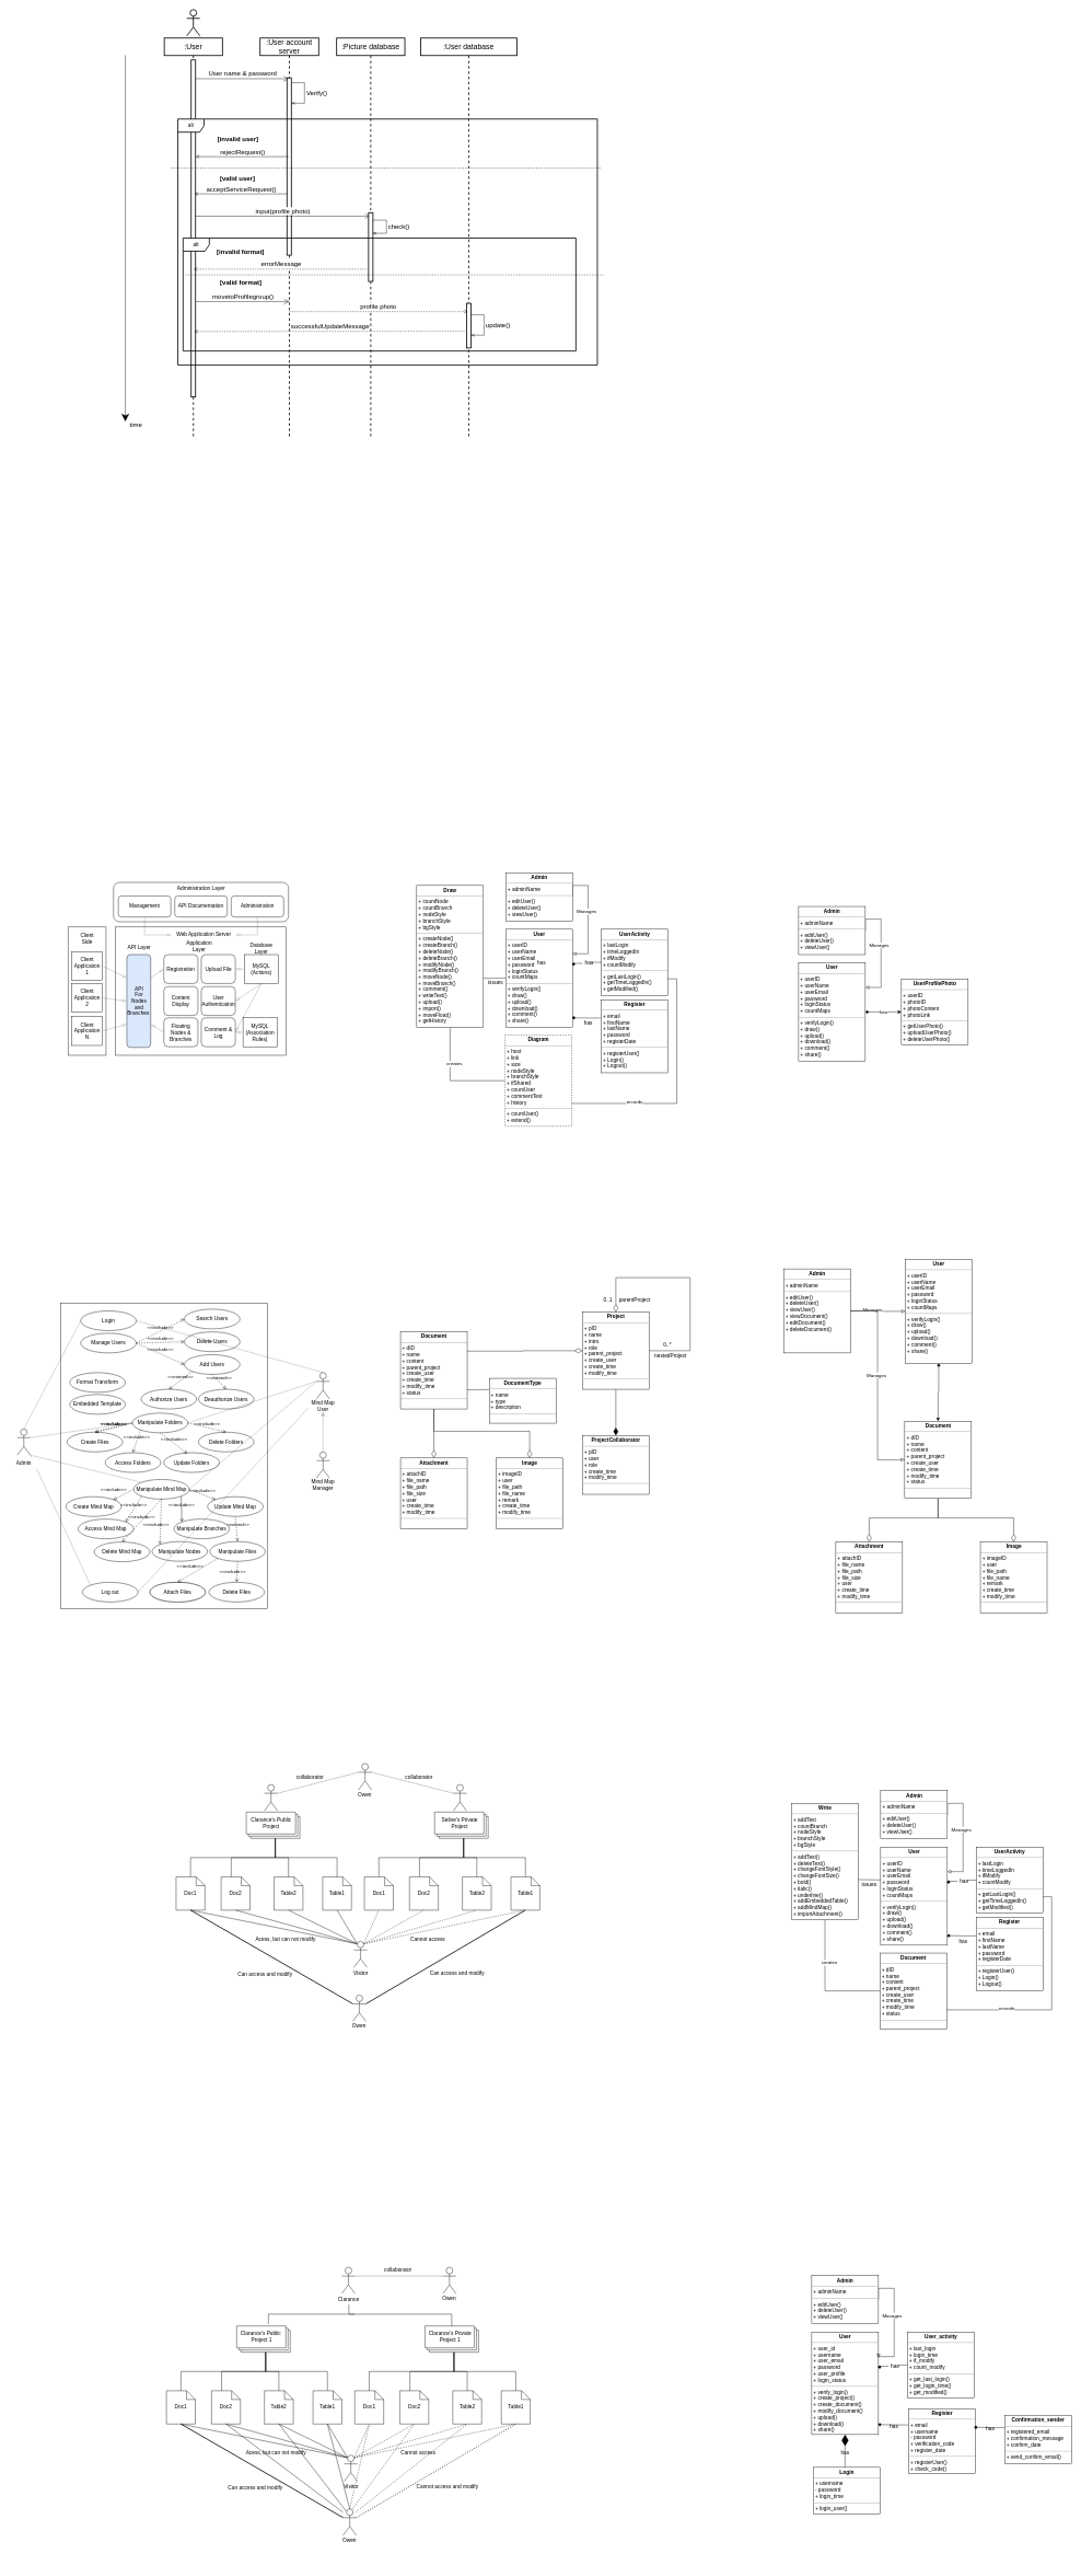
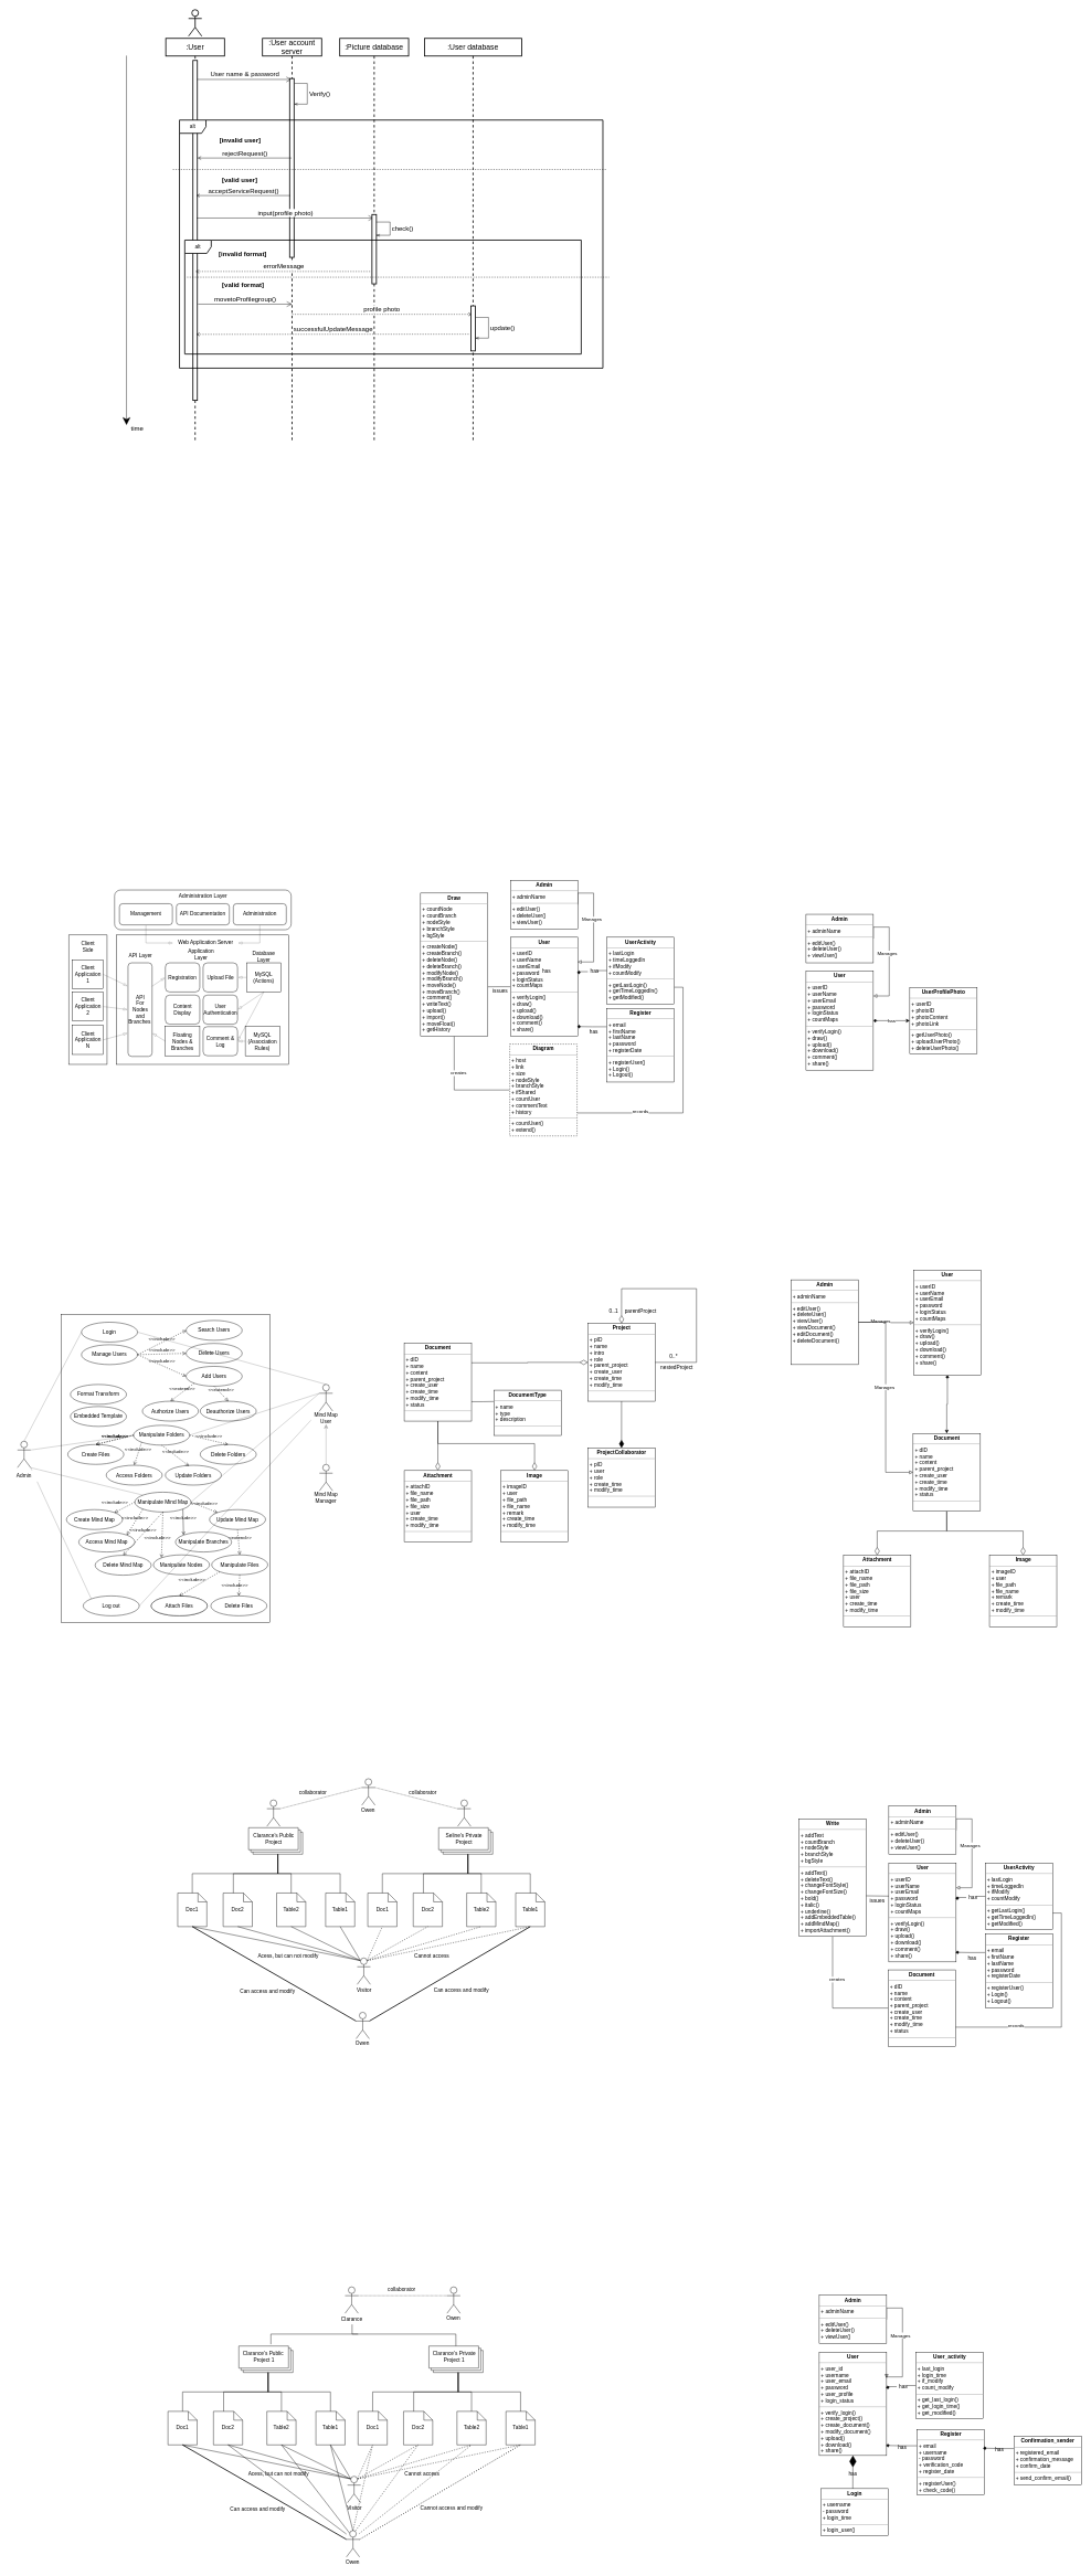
- <mxCell id="75" value="API&lt;br&gt;For&lt;br&gt;Nodes&lt;br&gt;and&lt;br&gt;Branches&amp;nbsp;" style="rounded=1;whiteSpace=wrap;html=1;fillColor=#dae8fc;" parent="1" vertex="1"><mxGeometry x="289.5" y="2179" width="54.5" height="212" as="geometry" /></mxCell>
+ <mxCell id="75" value="API&lt;br&gt;For&lt;br&gt;Nodes&lt;br&gt;and&lt;br&gt;Branches&amp;nbsp;" style="rounded=1;whiteSpace=wrap;html=1;" parent="1" vertex="1"><mxGeometry x="289.5" y="2179" width="54.5" height="212" as="geometry" /></mxCell>
- <mxCell id="86" value="Floating&lt;br&gt;Nodes &amp;amp;&lt;br&gt;Branches" style="rounded=1;whiteSpace=wrap;html=1;" parent="1" vertex="1"><mxGeometry x="374" y="2323.5" width="78" height="66" as="geometry" /></mxCell>
+ <mxCell id="86" value="Floating&lt;br&gt;Nodes &amp;amp;&lt;br&gt;Branches" style="whiteSpace=wrap;html=1;rounded=0;" parent="1" vertex="1"><mxGeometry x="374" y="2323.5" width="78" height="66" as="geometry" /></mxCell>
